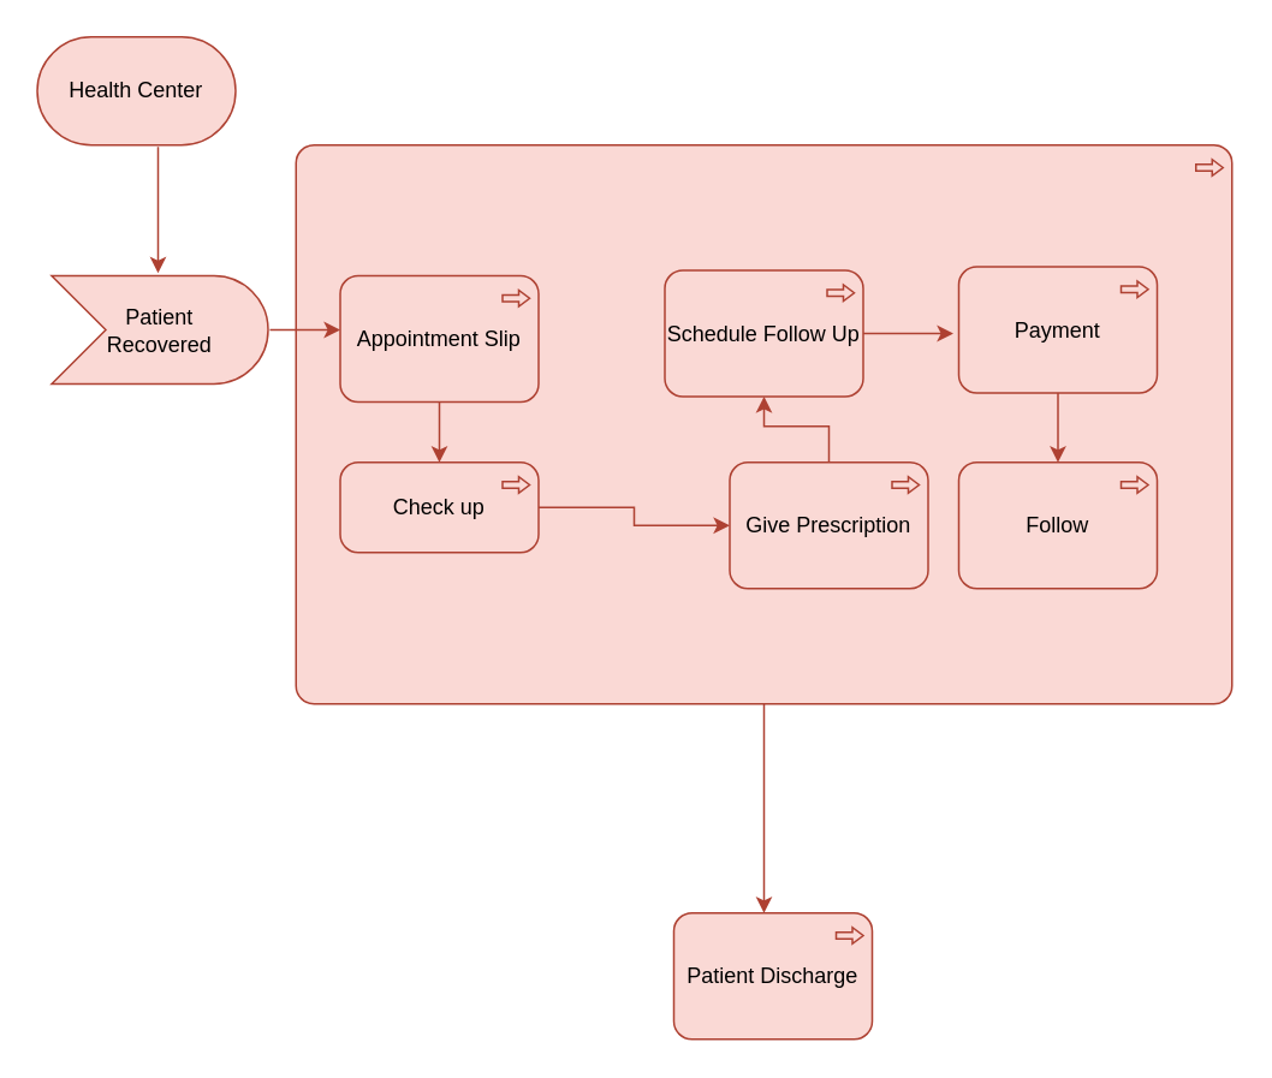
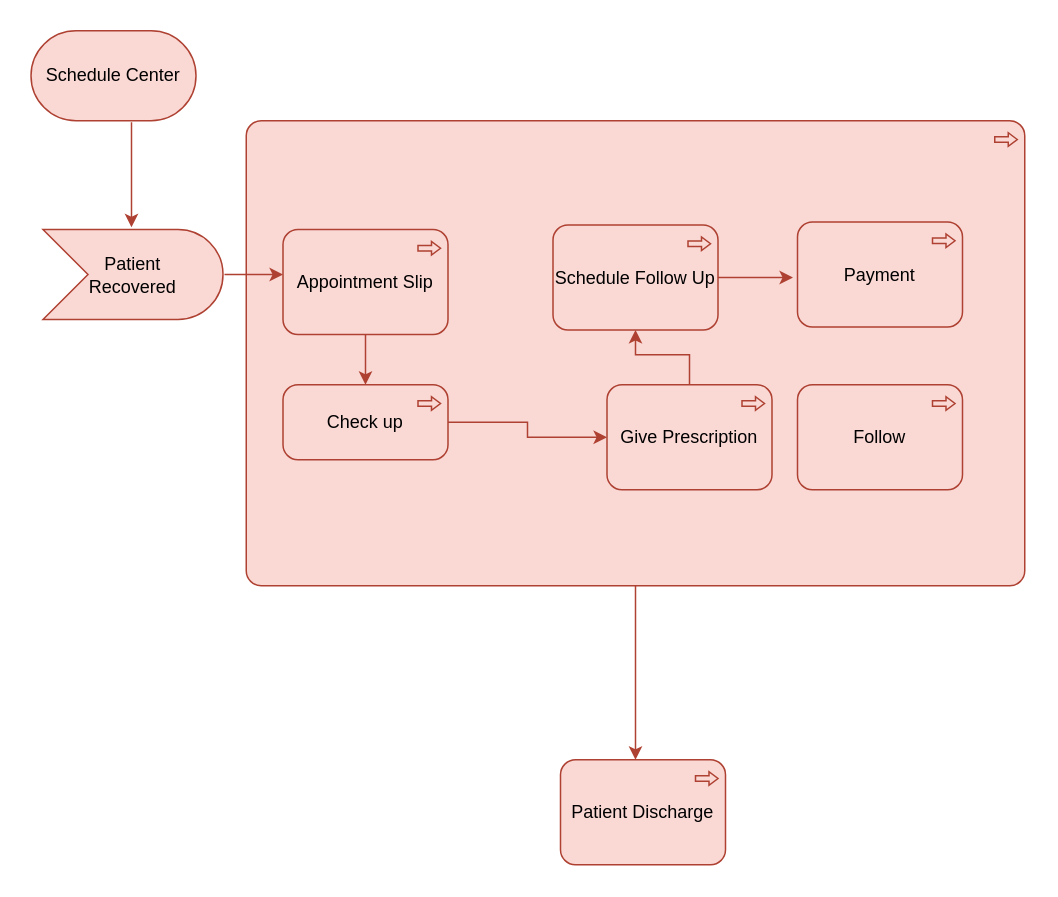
- <mxCell id="5" value="Health Center" style="html=1;outlineConnect=0;whiteSpace=wrap;fillColor=#fad9d5;shape=mxgraph.archimate3.service;strokeColor=#ae4132;" parent="1" vertex="1"><mxGeometry x="20" y="20" width="110" height="60" as="geometry" /></mxCell>
+ <mxCell id="5" value="Schedule Center" style="html=1;outlineConnect=0;whiteSpace=wrap;fillColor=#fad9d5;shape=mxgraph.archimate3.service;strokeColor=#ae4132;" parent="1" vertex="1"><mxGeometry x="20" y="20" width="110" height="60" as="geometry" /></mxCell>
- <mxCell id="16" style="edgeStyle=orthogonalEdgeStyle;rounded=0;orthogonalLoop=1;jettySize=auto;html=1;exitX=0.5;exitY=1;exitDx=0;exitDy=0;exitPerimeter=0;entryX=0.5;entryY=0;entryDx=0;entryDy=0;entryPerimeter=0;fillColor=#fad9d5;strokeColor=#ae4132;" parent="1" source="17" target="18" edge="1"><mxGeometry relative="1" as="geometry" /></mxCell>
